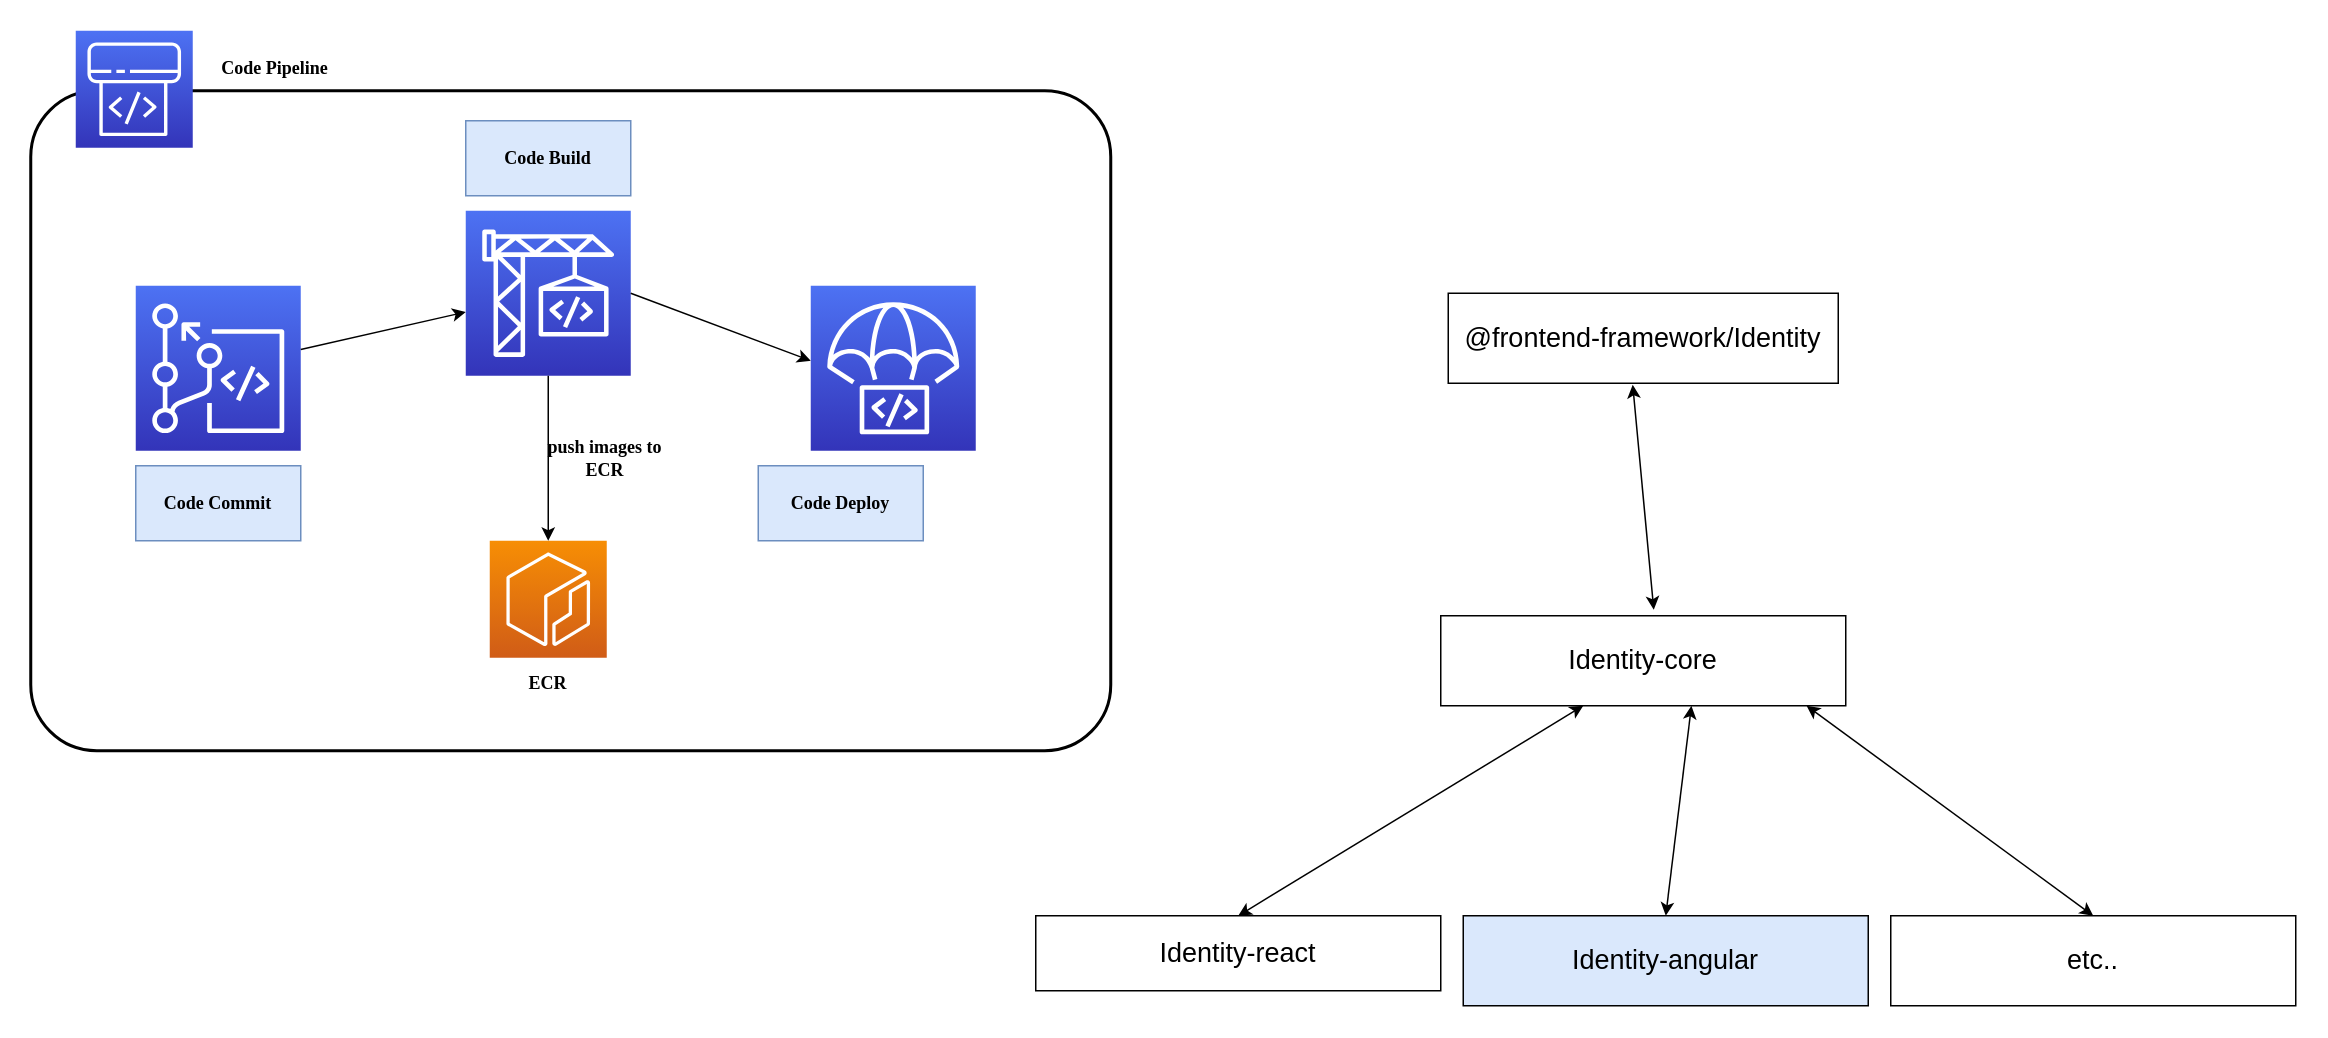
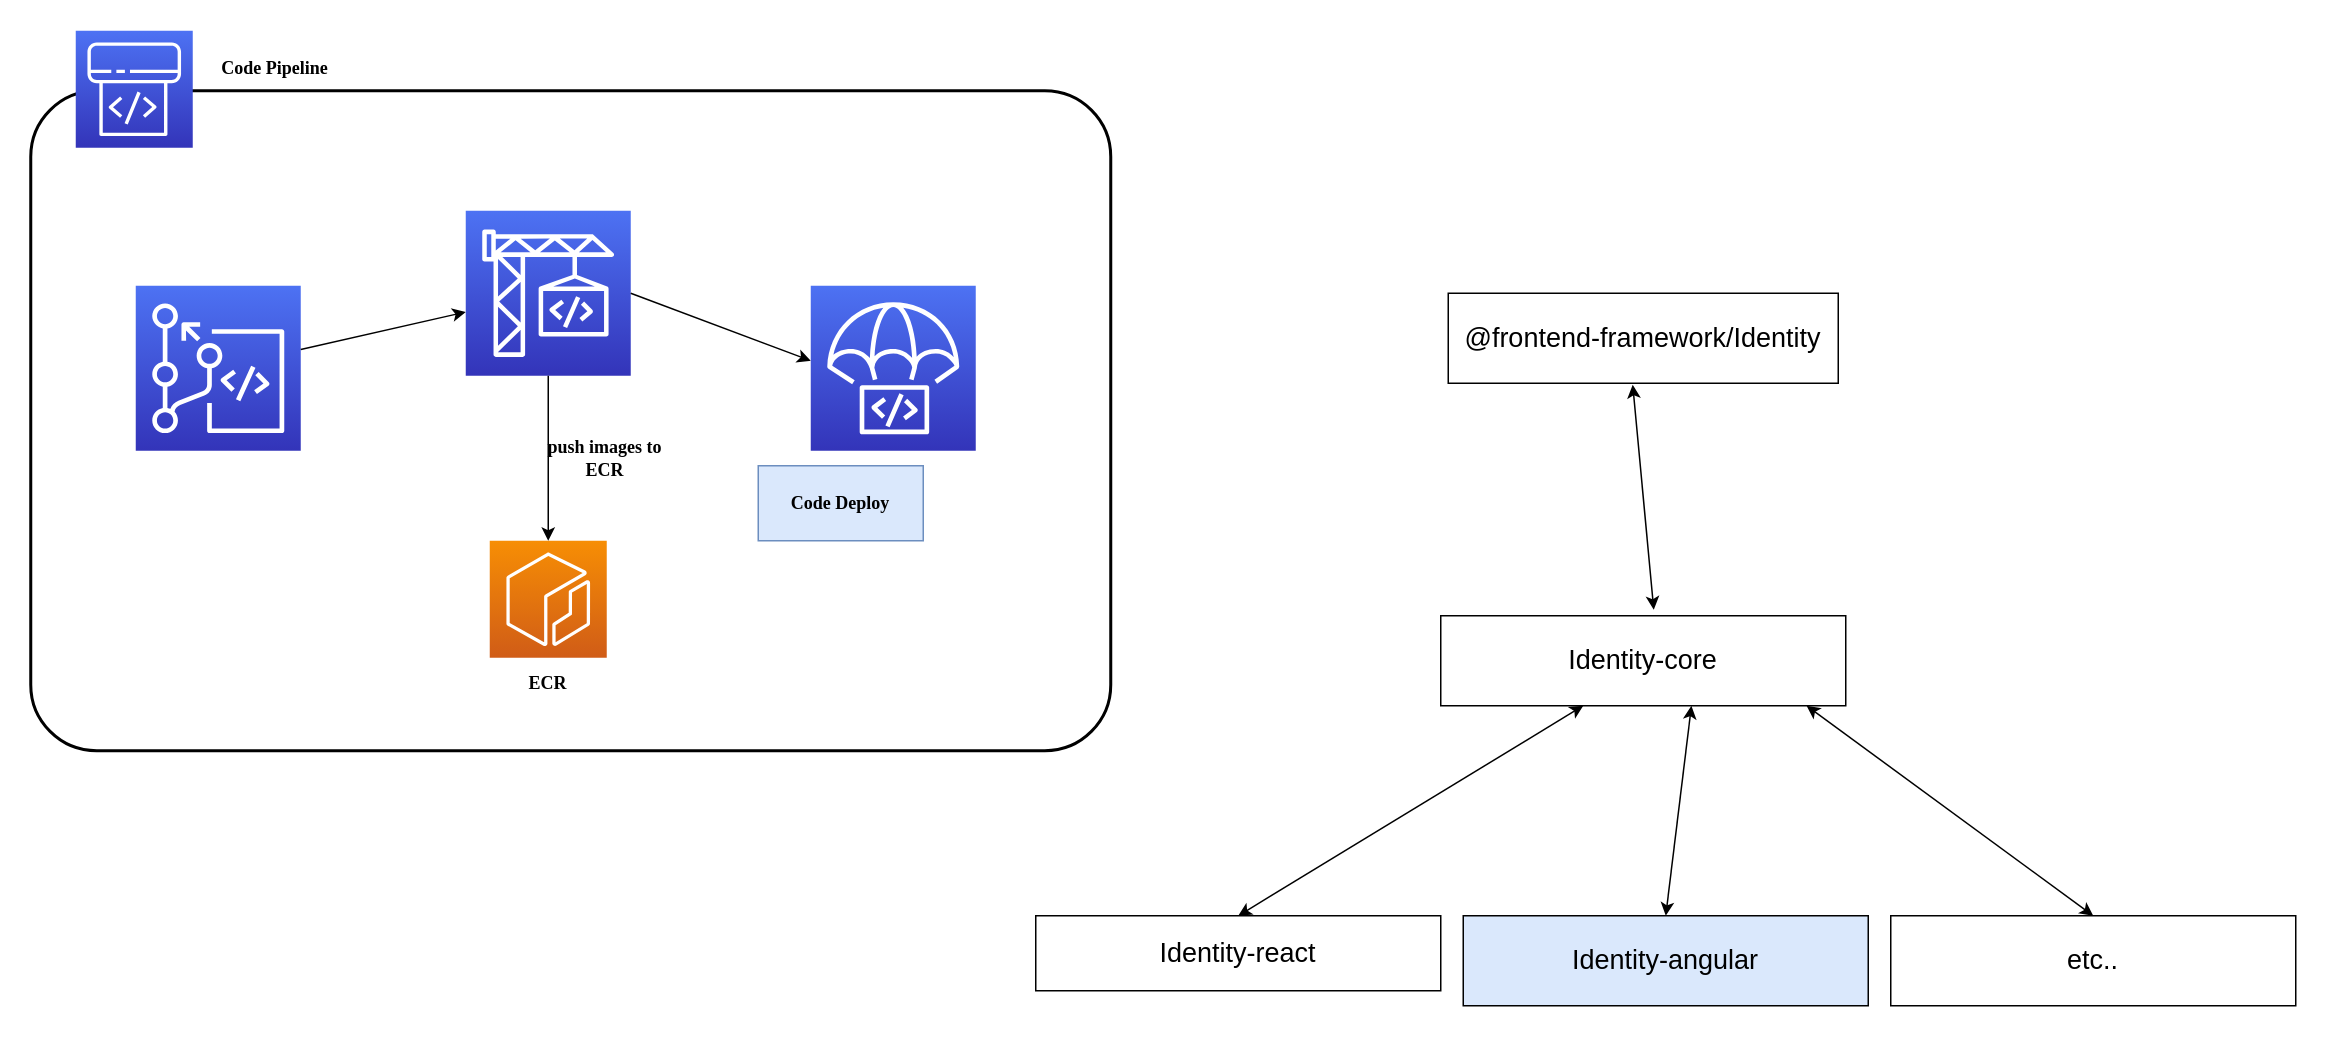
- <mxCell id="17" value="Code Build" style="text;html=1;strokeColor=#6c8ebf;fillColor=#dae8fc;align=center;verticalAlign=middle;whiteSpace=wrap;rounded=0;fontStyle=1;fontFamily=Verdana;" vertex="1" parent="1"><mxGeometry x="310" y="80" width="110" height="50" as="geometry" /></mxCell>
- <mxCell id="16" value="Code Commit" style="text;html=1;strokeColor=#6c8ebf;fillColor=#dae8fc;align=center;verticalAlign=middle;whiteSpace=wrap;rounded=0;fontStyle=1;fontFamily=Verdana;" vertex="1" parent="1"><mxGeometry x="90" y="310" width="110" height="50" as="geometry" /></mxCell>
